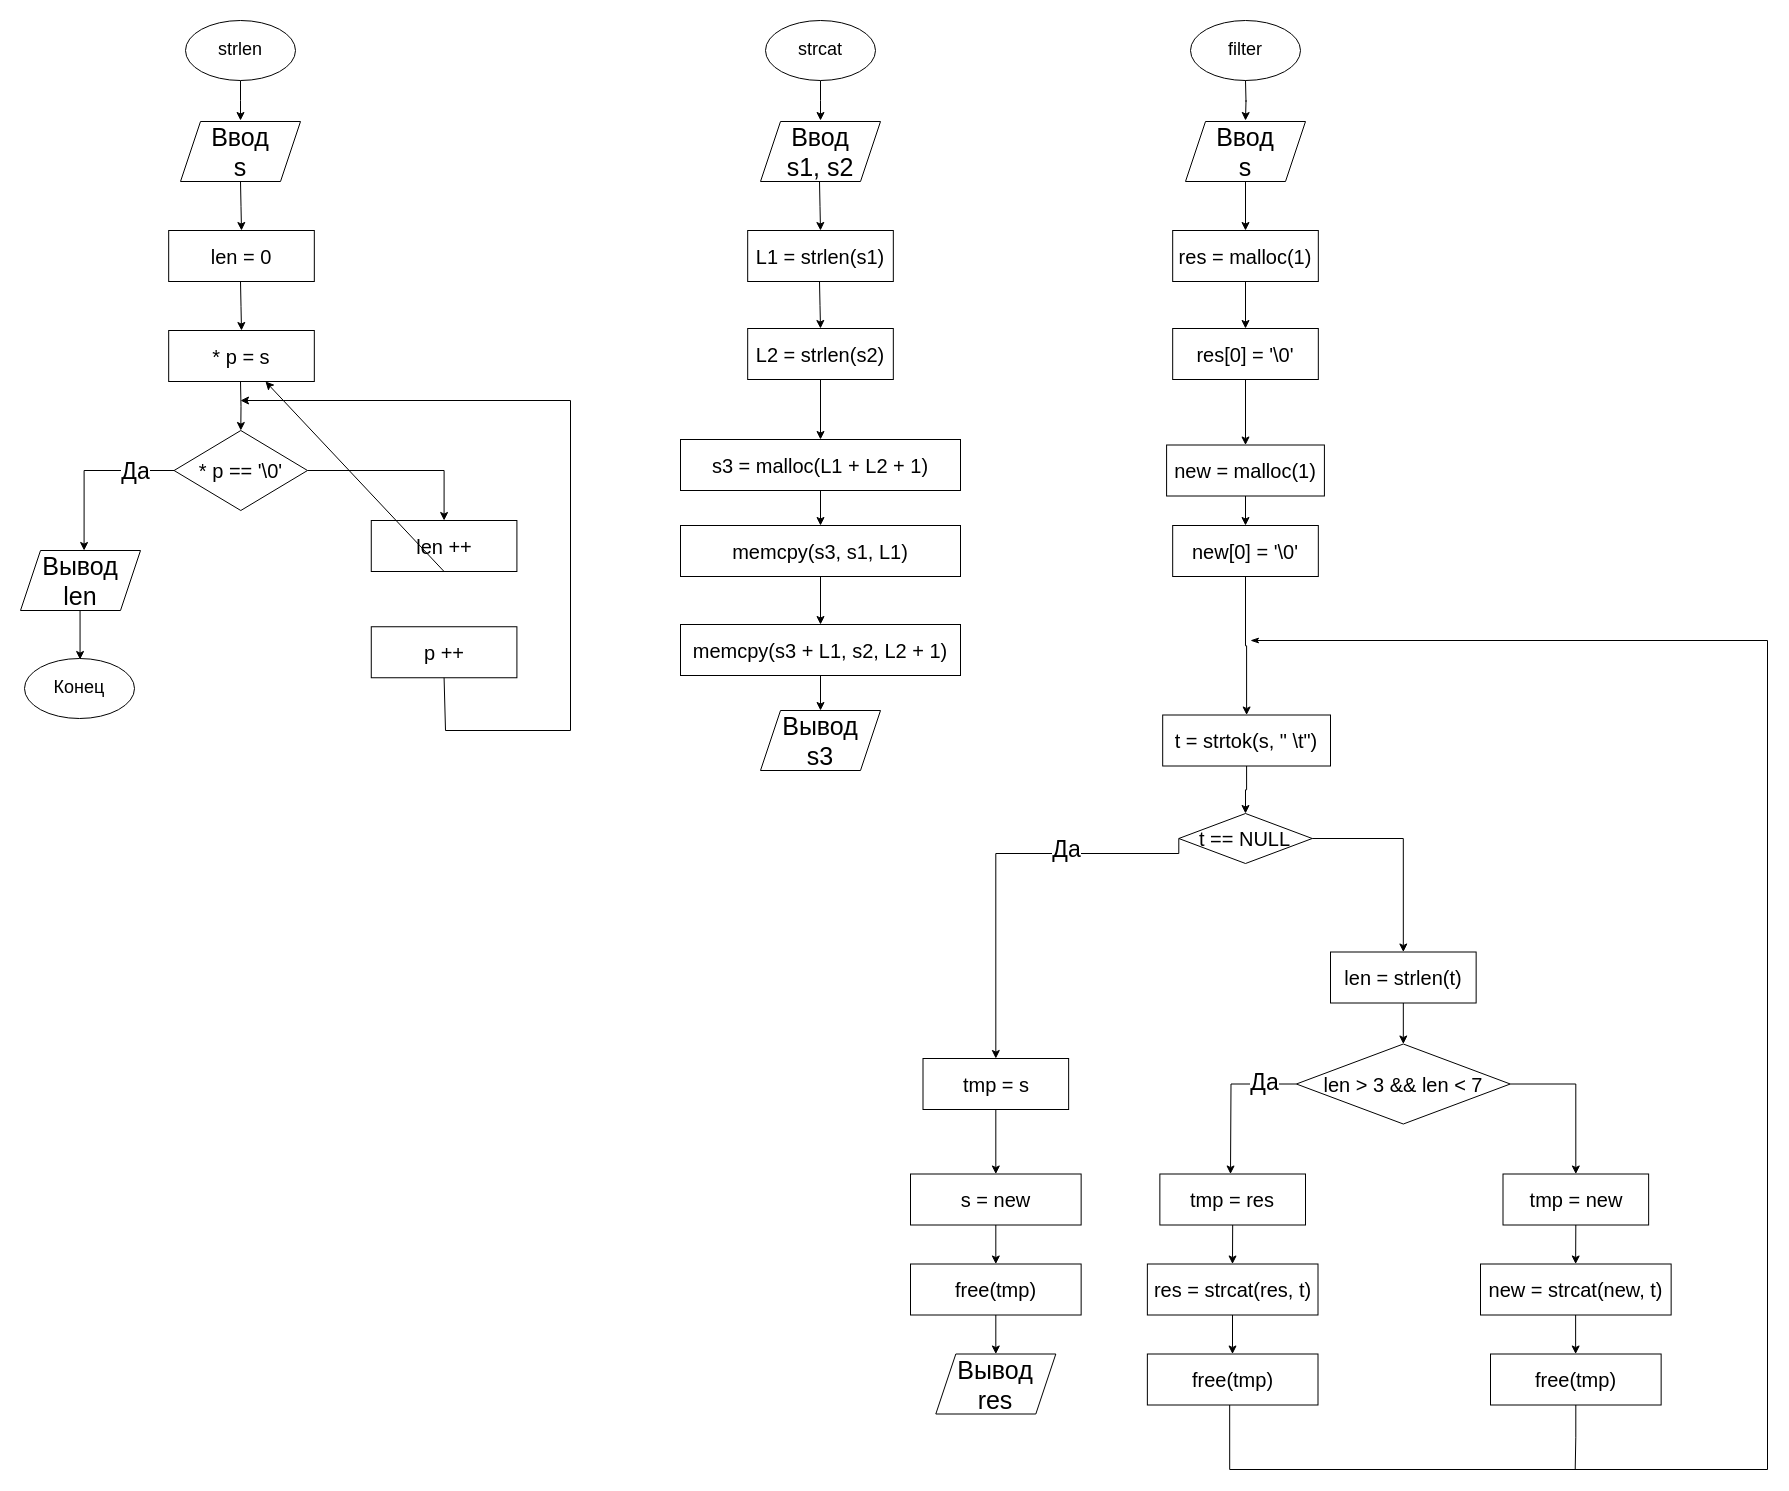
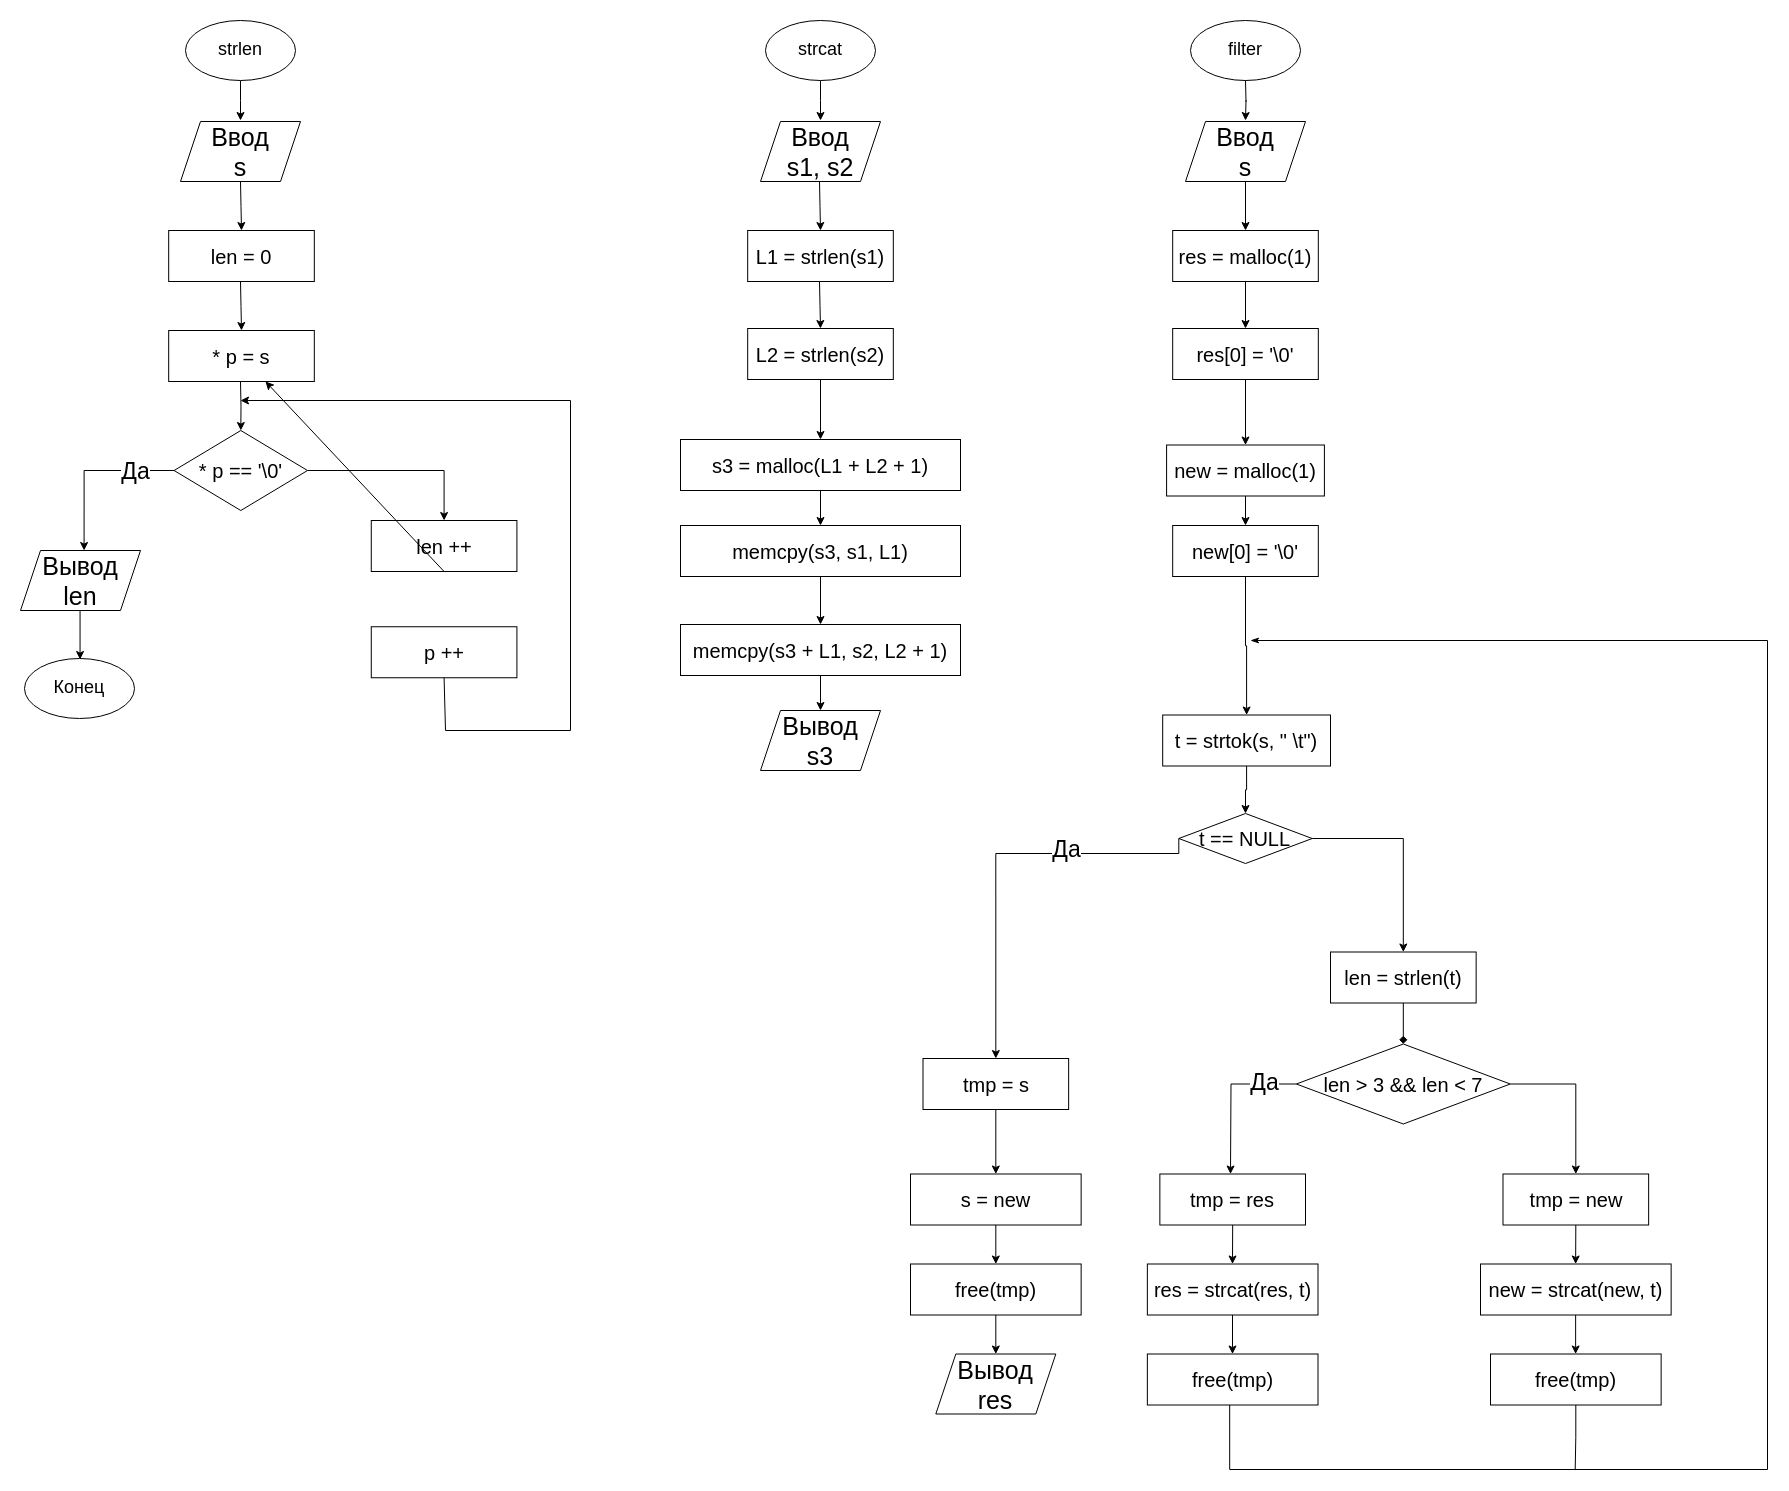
- <mxCell id="49" style="edgeStyle=orthogonalEdgeStyle;rounded=0;orthogonalLoop=1;jettySize=auto;html=1;exitX=0.5;exitY=1;exitDx=0;exitDy=0;entryX=0.5;entryY=0;entryDx=0;entryDy=0;" edge="1" parent="1" source="50" target="53"><mxGeometry relative="1" as="geometry" /></mxCell>
+ <mxCell id="49" style="edgeStyle=orthogonalEdgeStyle;rounded=0;orthogonalLoop=1;jettySize=auto;html=1;exitX=0.5;exitY=1;exitDx=0;exitDy=0;entryX=0.5;entryY=0;entryDx=0;entryDy=0;endArrow=diamond;" edge="1" parent="1" source="50" target="53"><mxGeometry relative="1" as="geometry" /></mxCell>
